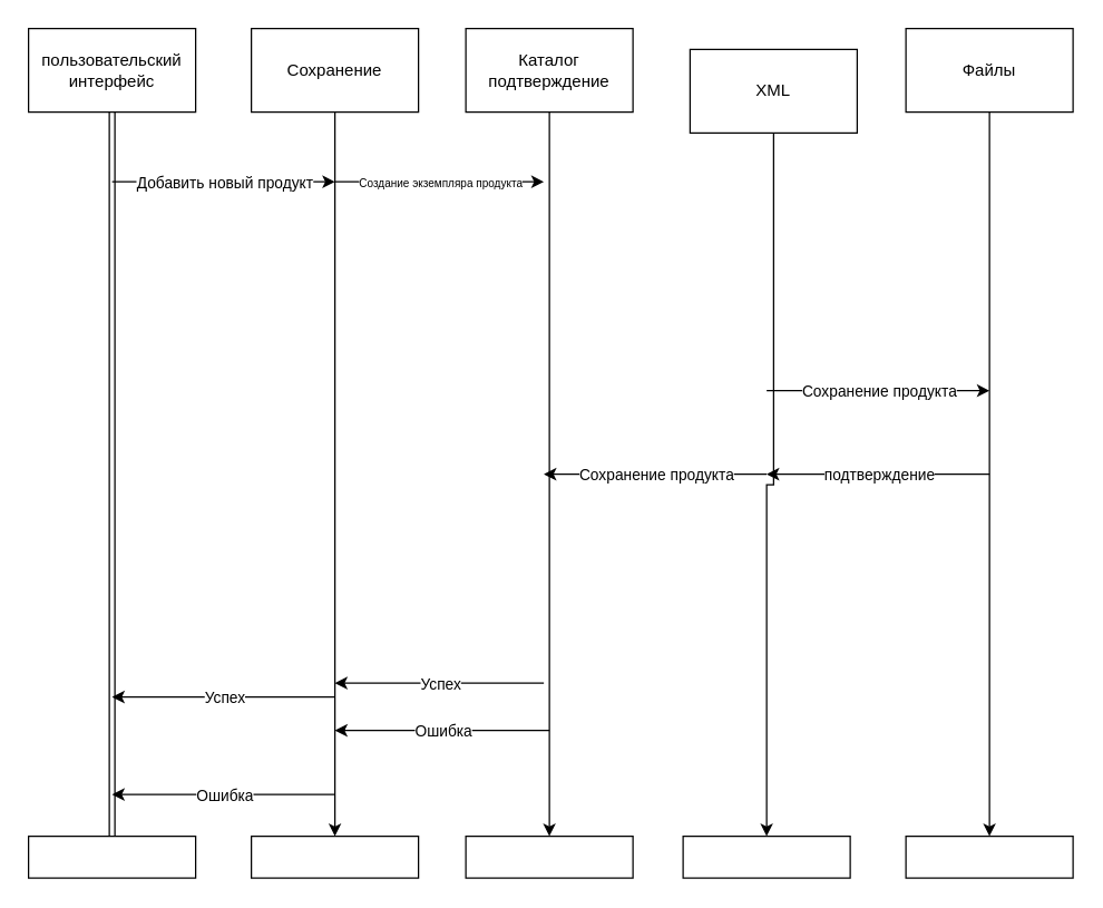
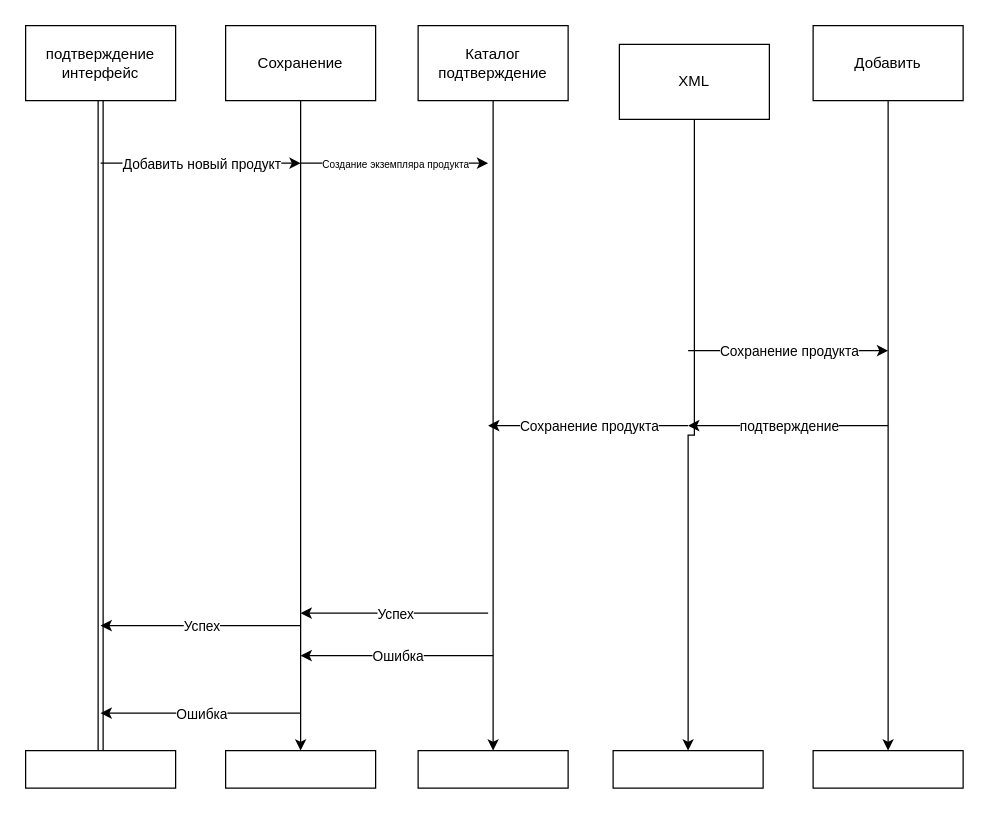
- <mxCell id="3" value="&lt;font style=&quot;vertical-align: inherit;&quot;&gt;&lt;font style=&quot;vertical-align: inherit;&quot;&gt;пользовательский интерфейс&lt;/font&gt;&lt;/font&gt;" style="rounded=0;whiteSpace=wrap;html=1;" parent="1" vertex="1"><mxGeometry x="20" y="20" width="120" height="60" as="geometry" /></mxCell>
+ <mxCell id="3" value="&lt;font style=&quot;vertical-align: inherit;&quot;&gt;&lt;font style=&quot;vertical-align: inherit;&quot;&gt;подтверждение интерфейс&lt;/font&gt;&lt;/font&gt;" style="rounded=0;whiteSpace=wrap;html=1;" parent="1" vertex="1"><mxGeometry x="20" y="20" width="120" height="60" as="geometry" /></mxCell>
- <mxCell id="13" value="Файлы" style="rounded=0;whiteSpace=wrap;html=1;" parent="1" vertex="1"><mxGeometry x="650" y="20" width="120" height="60" as="geometry" /></mxCell>
+ <mxCell id="13" value="Добавить" style="rounded=0;whiteSpace=wrap;html=1;" parent="1" vertex="1"><mxGeometry x="650" y="20" width="120" height="60" as="geometry" /></mxCell>
